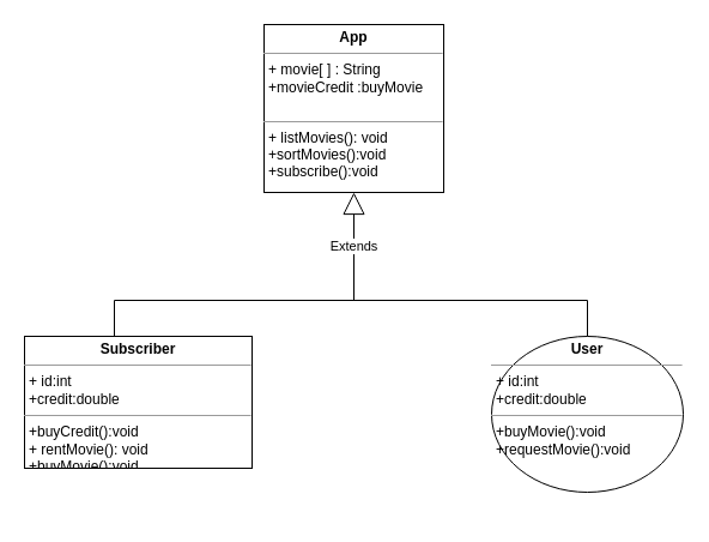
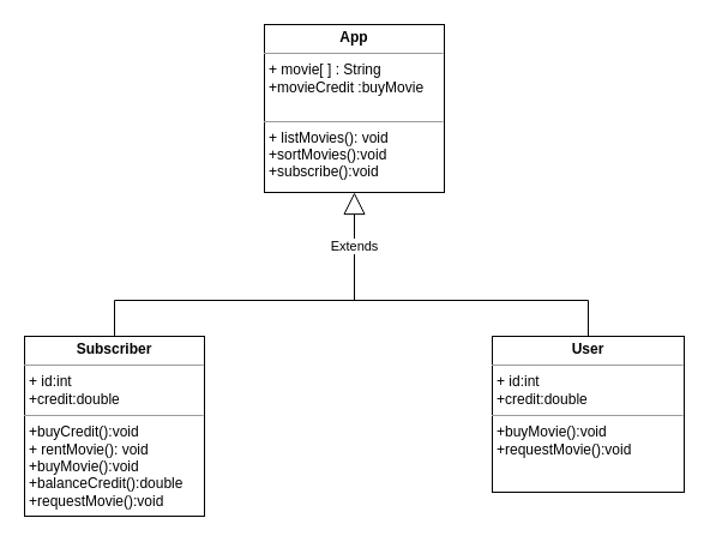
- <mxCell id="4" value="&lt;p style=&quot;margin:0px;margin-top:4px;text-align:center;&quot;&gt;&lt;b&gt;Subscriber&lt;/b&gt;&lt;/p&gt;&lt;hr size=&quot;1&quot;&gt;&lt;p style=&quot;margin:0px;margin-left:4px;&quot;&gt;+ id:int&lt;/p&gt;&lt;p style=&quot;margin:0px;margin-left:4px;&quot;&gt;+credit:double&lt;/p&gt;&lt;hr size=&quot;1&quot;&gt;&lt;p style=&quot;margin:0px;margin-left:4px;&quot;&gt;+buyCredit():void&lt;/p&gt;&lt;p style=&quot;margin:0px;margin-left:4px;&quot;&gt;+ rentMovie(): void&lt;/p&gt;&lt;p style=&quot;margin:0px;margin-left:4px;&quot;&gt;+buyMovie():void&lt;/p&gt;&lt;p style=&quot;margin:0px;margin-left:4px;&quot;&gt;+balanceCredit():double&lt;/p&gt;&lt;p style=&quot;margin:0px;margin-left:4px;&quot;&gt;+requestMovie():void&lt;br&gt;&lt;/p&gt;" style="verticalAlign=top;align=left;overflow=fill;fontSize=12;fontFamily=Helvetica;html=1;whiteSpace=wrap;" vertex="1" parent="1"><mxGeometry x="20" y="280" width="190" height="110" as="geometry" /></mxCell>
+ <mxCell id="4" value="&lt;p style=&quot;margin:0px;margin-top:4px;text-align:center;&quot;&gt;&lt;b&gt;Subscriber&lt;/b&gt;&lt;/p&gt;&lt;hr size=&quot;1&quot;&gt;&lt;p style=&quot;margin:0px;margin-left:4px;&quot;&gt;+ id:int&lt;/p&gt;&lt;p style=&quot;margin:0px;margin-left:4px;&quot;&gt;+credit:double&lt;/p&gt;&lt;hr size=&quot;1&quot;&gt;&lt;p style=&quot;margin:0px;margin-left:4px;&quot;&gt;+buyCredit():void&lt;/p&gt;&lt;p style=&quot;margin:0px;margin-left:4px;&quot;&gt;+ rentMovie(): void&lt;/p&gt;&lt;p style=&quot;margin:0px;margin-left:4px;&quot;&gt;+buyMovie():void&lt;/p&gt;&lt;p style=&quot;margin:0px;margin-left:4px;&quot;&gt;+balanceCredit():double&lt;/p&gt;&lt;p style=&quot;margin:0px;margin-left:4px;&quot;&gt;+requestMovie():void&lt;br&gt;&lt;/p&gt;" style="verticalAlign=top;align=left;overflow=fill;fontSize=12;fontFamily=Helvetica;html=1;whiteSpace=wrap;" vertex="1" parent="1"><mxGeometry x="20" y="280" width="150" height="150" as="geometry" /></mxCell>
- <mxCell id="3" value="&lt;p style=&quot;margin:0px;margin-top:4px;text-align:center;&quot;&gt;&lt;b&gt;User&lt;/b&gt;&lt;/p&gt;&lt;hr size=&quot;1&quot;&gt;&lt;p style=&quot;border-color: var(--border-color); margin: 0px 0px 0px 4px;&quot;&gt;+ id:int&lt;/p&gt;&lt;p style=&quot;border-color: var(--border-color); margin: 0px 0px 0px 4px;&quot;&gt;+credit:double&lt;/p&gt;&lt;hr size=&quot;1&quot;&gt;&lt;p style=&quot;margin:0px;margin-left:4px;&quot;&gt;+buyMovie():void&lt;/p&gt;&lt;p style=&quot;margin:0px;margin-left:4px;&quot;&gt;+requestMovie():void&lt;/p&gt;" style="ellipse;verticalAlign=top;align=left;overflow=fill;fontSize=12;fontFamily=Helvetica;html=1;whiteSpace=wrap;" vertex="1" parent="1"><mxGeometry x="410" y="280" width="160" height="130" as="geometry" /></mxCell>
+ <mxCell id="3" value="&lt;p style=&quot;margin:0px;margin-top:4px;text-align:center;&quot;&gt;&lt;b&gt;User&lt;/b&gt;&lt;/p&gt;&lt;hr size=&quot;1&quot;&gt;&lt;p style=&quot;border-color: var(--border-color); margin: 0px 0px 0px 4px;&quot;&gt;+ id:int&lt;/p&gt;&lt;p style=&quot;border-color: var(--border-color); margin: 0px 0px 0px 4px;&quot;&gt;+credit:double&lt;/p&gt;&lt;hr size=&quot;1&quot;&gt;&lt;p style=&quot;margin:0px;margin-left:4px;&quot;&gt;+buyMovie():void&lt;/p&gt;&lt;p style=&quot;margin:0px;margin-left:4px;&quot;&gt;+requestMovie():void&lt;/p&gt;" style="verticalAlign=top;align=left;overflow=fill;fontSize=12;fontFamily=Helvetica;html=1;whiteSpace=wrap;" vertex="1" parent="1"><mxGeometry x="410" y="280" width="160" height="130" as="geometry" /></mxCell>
